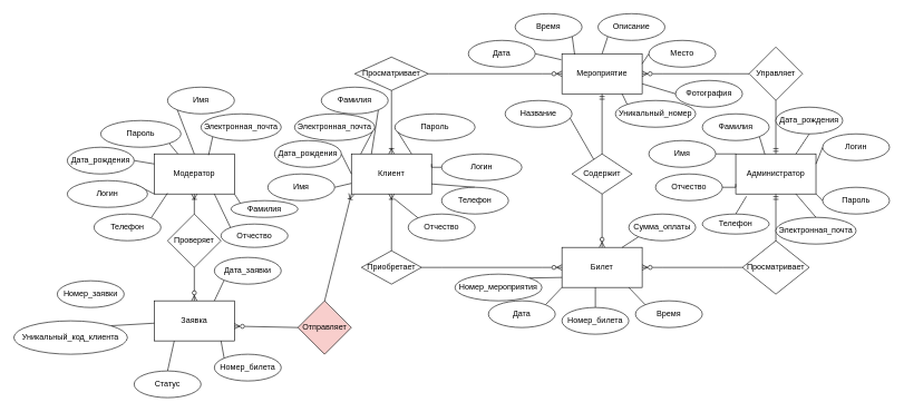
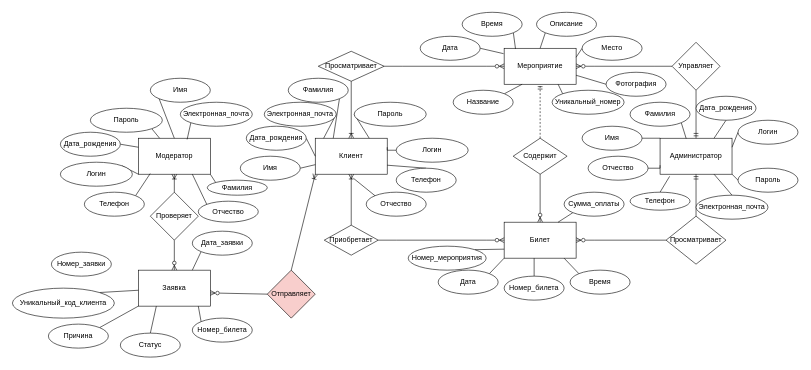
- <mxCell id="18" value="" style="fontSize=12;html=1;endArrow=ERmandOne;endFill=0;rounded=0;entryX=0.5;entryY=1;entryDx=0;entryDy=0;exitX=0.5;exitY=0;exitDx=0;exitDy=0;startArrow=none;startFill=0;" parent="1" source="10" target="2" edge="1"><mxGeometry width="100" height="100" relative="1" as="geometry"><mxPoint x="850" y="340" as="sourcePoint" /><mxPoint x="950" y="240" as="targetPoint" /></mxGeometry></mxCell>
+ <mxCell id="18" value="" style="fontSize=12;html=1;endArrow=ERmandOne;endFill=0;rounded=0;entryX=0.5;entryY=1;entryDx=0;entryDy=0;exitX=0.5;exitY=0;exitDx=0;exitDy=0;startArrow=none;startFill=0;dashed=1;" parent="1" source="10" target="2" edge="1"><mxGeometry width="100" height="100" relative="1" as="geometry"><mxPoint x="850" y="340" as="sourcePoint" /><mxPoint x="950" y="240" as="targetPoint" /></mxGeometry></mxCell>
- <mxCell id="53" style="rounded=0;orthogonalLoop=1;jettySize=auto;html=1;exitX=1;exitY=0;exitDx=0;exitDy=0;endArrow=none;endFill=0;" parent="1" source="54" target="10" edge="1"><mxGeometry relative="1" as="geometry" /></mxCell>
+ <mxCell id="53" style="rounded=0;orthogonalLoop=1;jettySize=auto;html=1;exitX=1;exitY=0;exitDx=0;exitDy=0;entryX=0.25;entryY=1;entryDx=0;entryDy=0;endArrow=none;endFill=0;" parent="1" source="54" target="2" edge="1"><mxGeometry relative="1" as="geometry" /></mxCell>
+ <mxCell id="111" style="rounded=0;orthogonalLoop=1;jettySize=auto;html=1;exitX=1;exitY=0;exitDx=0;exitDy=0;entryX=0;entryY=1;entryDx=0;entryDy=0;endArrow=none;endFill=0;" edge="1" parent="1" source="112" target="70"><mxGeometry relative="1" as="geometry" /></mxCell>
+ <mxCell id="112" value="Причина" style="ellipse;whiteSpace=wrap;html=1;" vertex="1" parent="1"><mxGeometry x="80" y="540" width="100" height="40" as="geometry" /></mxCell>
